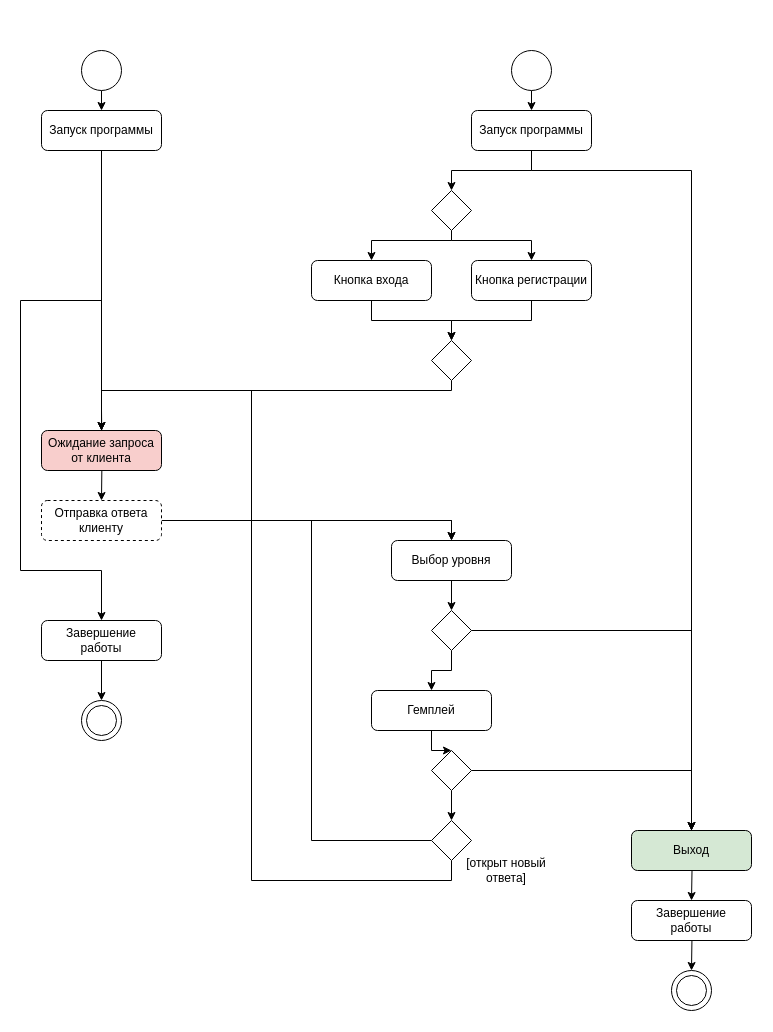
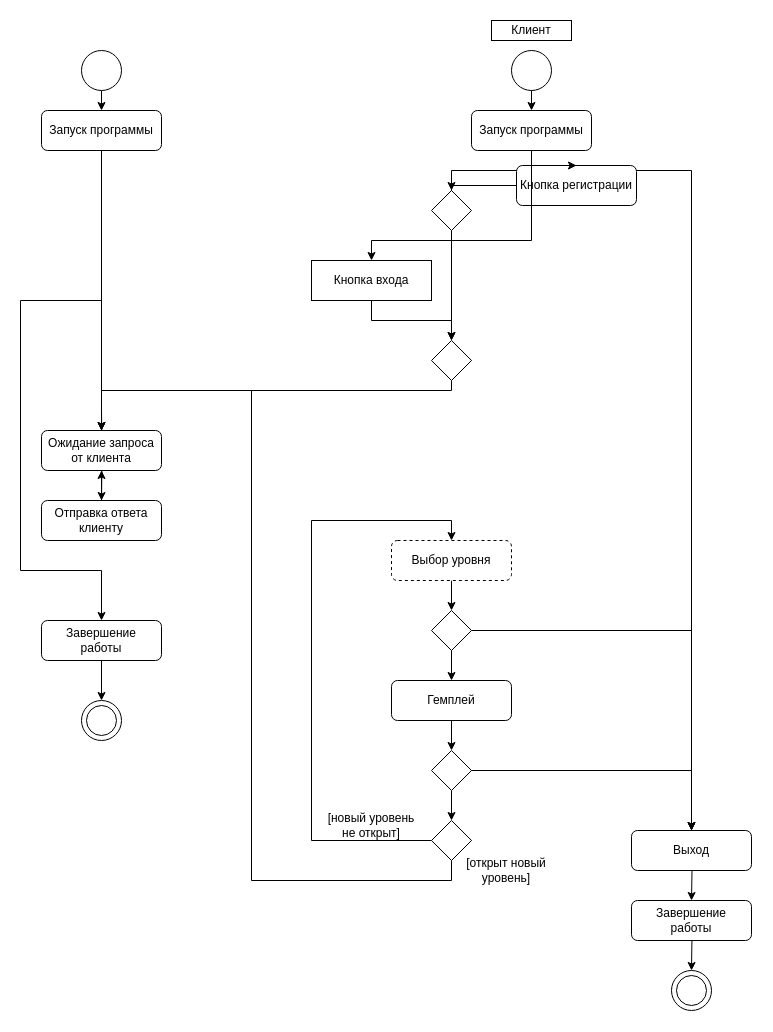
+ <mxCell id="2" value="Клиент" style="rounded=0;whiteSpace=wrap;html=1;" parent="1" vertex="1"><mxGeometry x="491" y="20" width="80" height="20" as="geometry" /></mxCell>
- <mxCell id="16" value="Кнопка входа" style="rounded=1;whiteSpace=wrap;html=1;" parent="1" vertex="1"><mxGeometry x="311" y="260" width="120" height="40" as="geometry" /></mxCell>
+ <mxCell id="16" value="Кнопка входа" style="whiteSpace=wrap;html=1;rounded=0;" parent="1" vertex="1"><mxGeometry x="311" y="260" width="120" height="40" as="geometry" /></mxCell>
- <mxCell id="18" value="Кнопка регистрации" style="rounded=1;whiteSpace=wrap;html=1;" parent="1" vertex="1"><mxGeometry x="471" y="260" width="120" height="40" as="geometry" /></mxCell>
+ <mxCell id="18" value="Кнопка регистрации" style="rounded=1;whiteSpace=wrap;html=1;" parent="1" vertex="1"><mxGeometry x="516" y="165" width="120" height="40" as="geometry" /></mxCell>
- <mxCell id="14" value="Ожидание запроса от клиента" style="rounded=1;whiteSpace=wrap;html=1;fillColor=#f8cecc;" parent="1" vertex="1"><mxGeometry x="41" y="430" width="120" height="40" as="geometry" /></mxCell>
+ <mxCell id="14" value="Ожидание запроса от клиента" style="rounded=1;whiteSpace=wrap;html=1;" parent="1" vertex="1"><mxGeometry x="41" y="430" width="120" height="40" as="geometry" /></mxCell>
- <mxCell id="28" value="Отправка ответа клиенту" style="rounded=1;whiteSpace=wrap;html=1;dashed=1;" parent="1" vertex="1"><mxGeometry x="41" y="500" width="120" height="40" as="geometry" /></mxCell>
+ <mxCell id="28" value="Отправка ответа клиенту" style="rounded=1;whiteSpace=wrap;html=1;" parent="1" vertex="1"><mxGeometry x="41" y="500" width="120" height="40" as="geometry" /></mxCell>
- <mxCell id="27" style="edgeStyle=orthogonalEdgeStyle;rounded=0;orthogonalLoop=1;jettySize=auto;html=1;entryX=0.5;entryY=0;entryDx=0;entryDy=0;" edge="1" parent="1" source="28" target="26"><mxGeometry relative="1" as="geometry"><mxPoint x="451" y="540" as="targetPoint" /></mxGeometry></mxCell>
+ <mxCell id="27" style="edgeStyle=orthogonalEdgeStyle;rounded=0;orthogonalLoop=1;jettySize=auto;html=1;" edge="1" parent="1" source="28" target="14"><mxGeometry relative="1" as="geometry"><mxPoint x="451" y="540" as="targetPoint" /></mxGeometry></mxCell>
- <mxCell id="26" value="Выбор уровня" style="rounded=1;whiteSpace=wrap;html=1;" parent="1" vertex="1"><mxGeometry x="391" y="540" width="120" height="40" as="geometry" /></mxCell>
+ <mxCell id="26" value="Выбор уровня" style="rounded=1;whiteSpace=wrap;html=1;dashed=1;" parent="1" vertex="1"><mxGeometry x="391" y="540" width="120" height="40" as="geometry" /></mxCell>
- <mxCell id="37" value="Гемплей" style="rounded=1;whiteSpace=wrap;html=1;" parent="1" vertex="1"><mxGeometry x="371" y="690" width="120" height="40" as="geometry" /></mxCell>
+ <mxCell id="37" value="Гемплей" style="rounded=1;whiteSpace=wrap;html=1;" parent="1" vertex="1"><mxGeometry x="391" y="680" width="120" height="40" as="geometry" /></mxCell>
+ <mxCell id="39" value="[новый уровень не открыт]" style="text;html=1;align=center;verticalAlign=middle;whiteSpace=wrap;rounded=0;" parent="1" vertex="1"><mxGeometry x="326" y="810" width="90" height="30" as="geometry" /></mxCell>
- <mxCell id="20" value="Выход" style="rounded=1;whiteSpace=wrap;html=1;fillColor=#d5e8d4;" parent="1" vertex="1"><mxGeometry x="631" y="830" width="120" height="40" as="geometry" /></mxCell>
+ <mxCell id="20" value="Выход" style="rounded=1;whiteSpace=wrap;html=1;" parent="1" vertex="1"><mxGeometry x="631" y="830" width="120" height="40" as="geometry" /></mxCell>
- <mxCell id="38" value="[открыт новый ответа]" style="text;html=1;align=center;verticalAlign=middle;whiteSpace=wrap;rounded=0;" parent="1" vertex="1"><mxGeometry x="461" y="855" width="90" height="30" as="geometry" /></mxCell>
+ <mxCell id="38" value="[открыт новый уровень]" style="text;html=1;align=center;verticalAlign=middle;whiteSpace=wrap;rounded=0;" parent="1" vertex="1"><mxGeometry x="461" y="855" width="90" height="30" as="geometry" /></mxCell>
